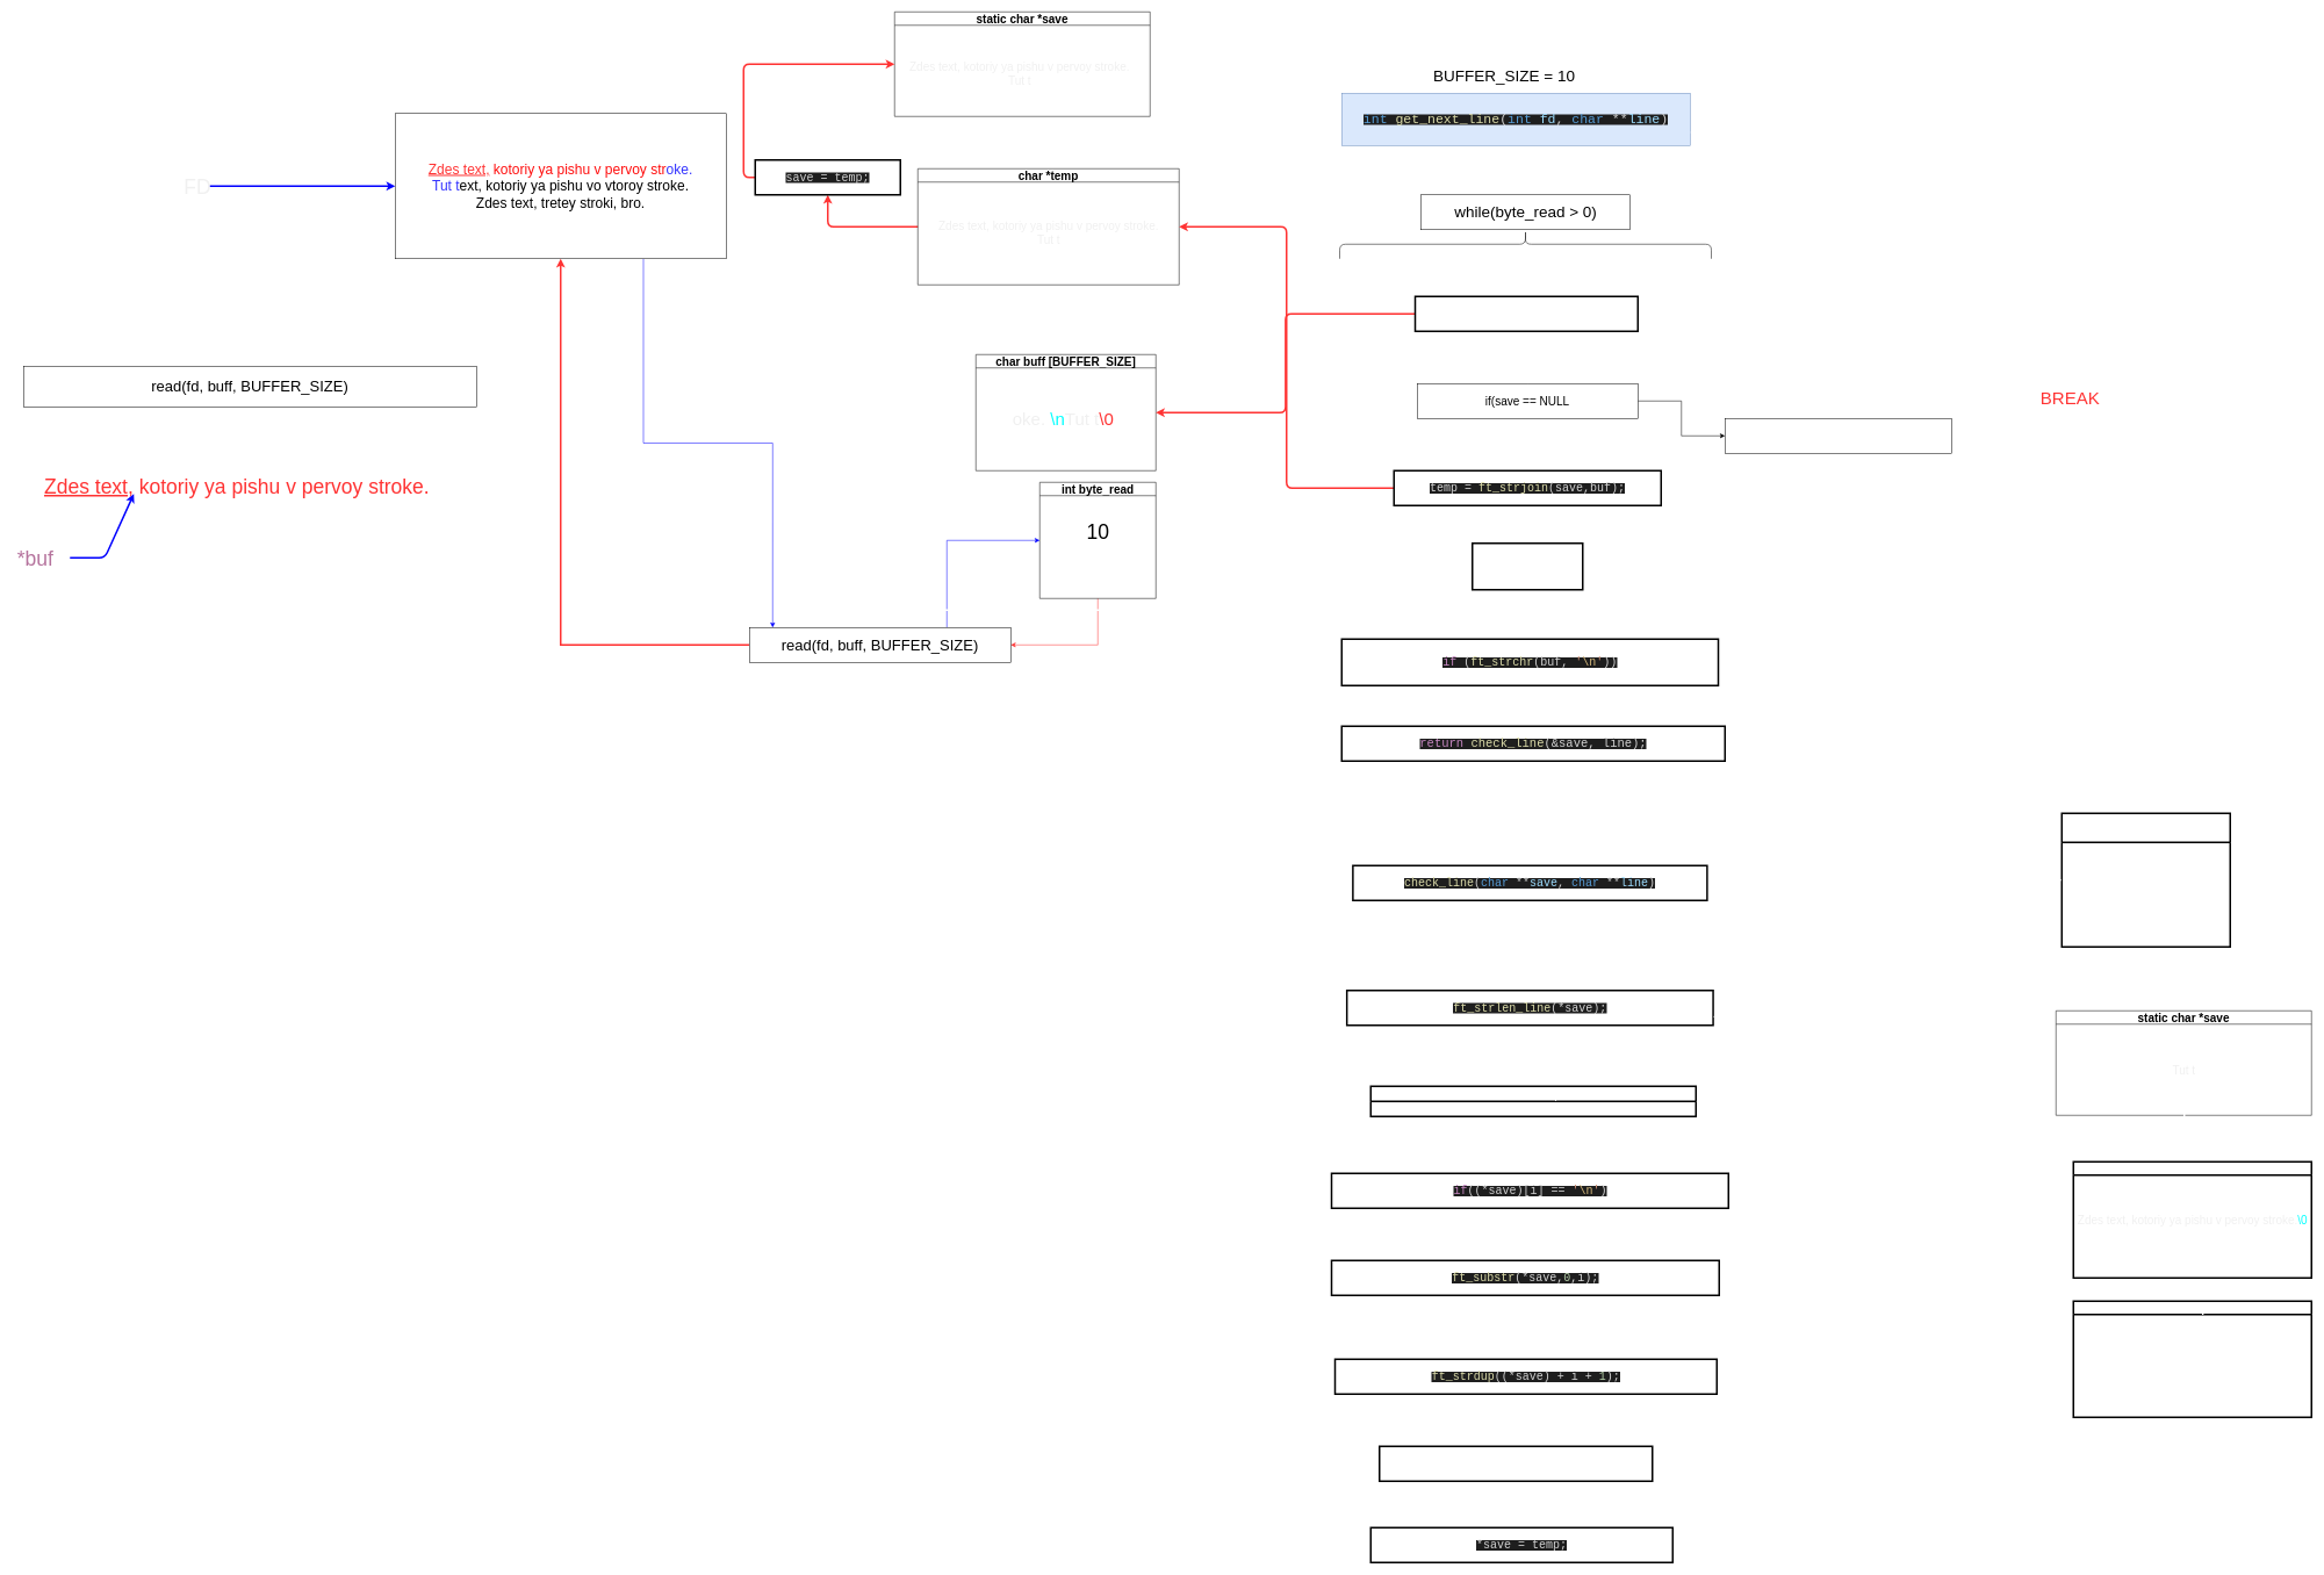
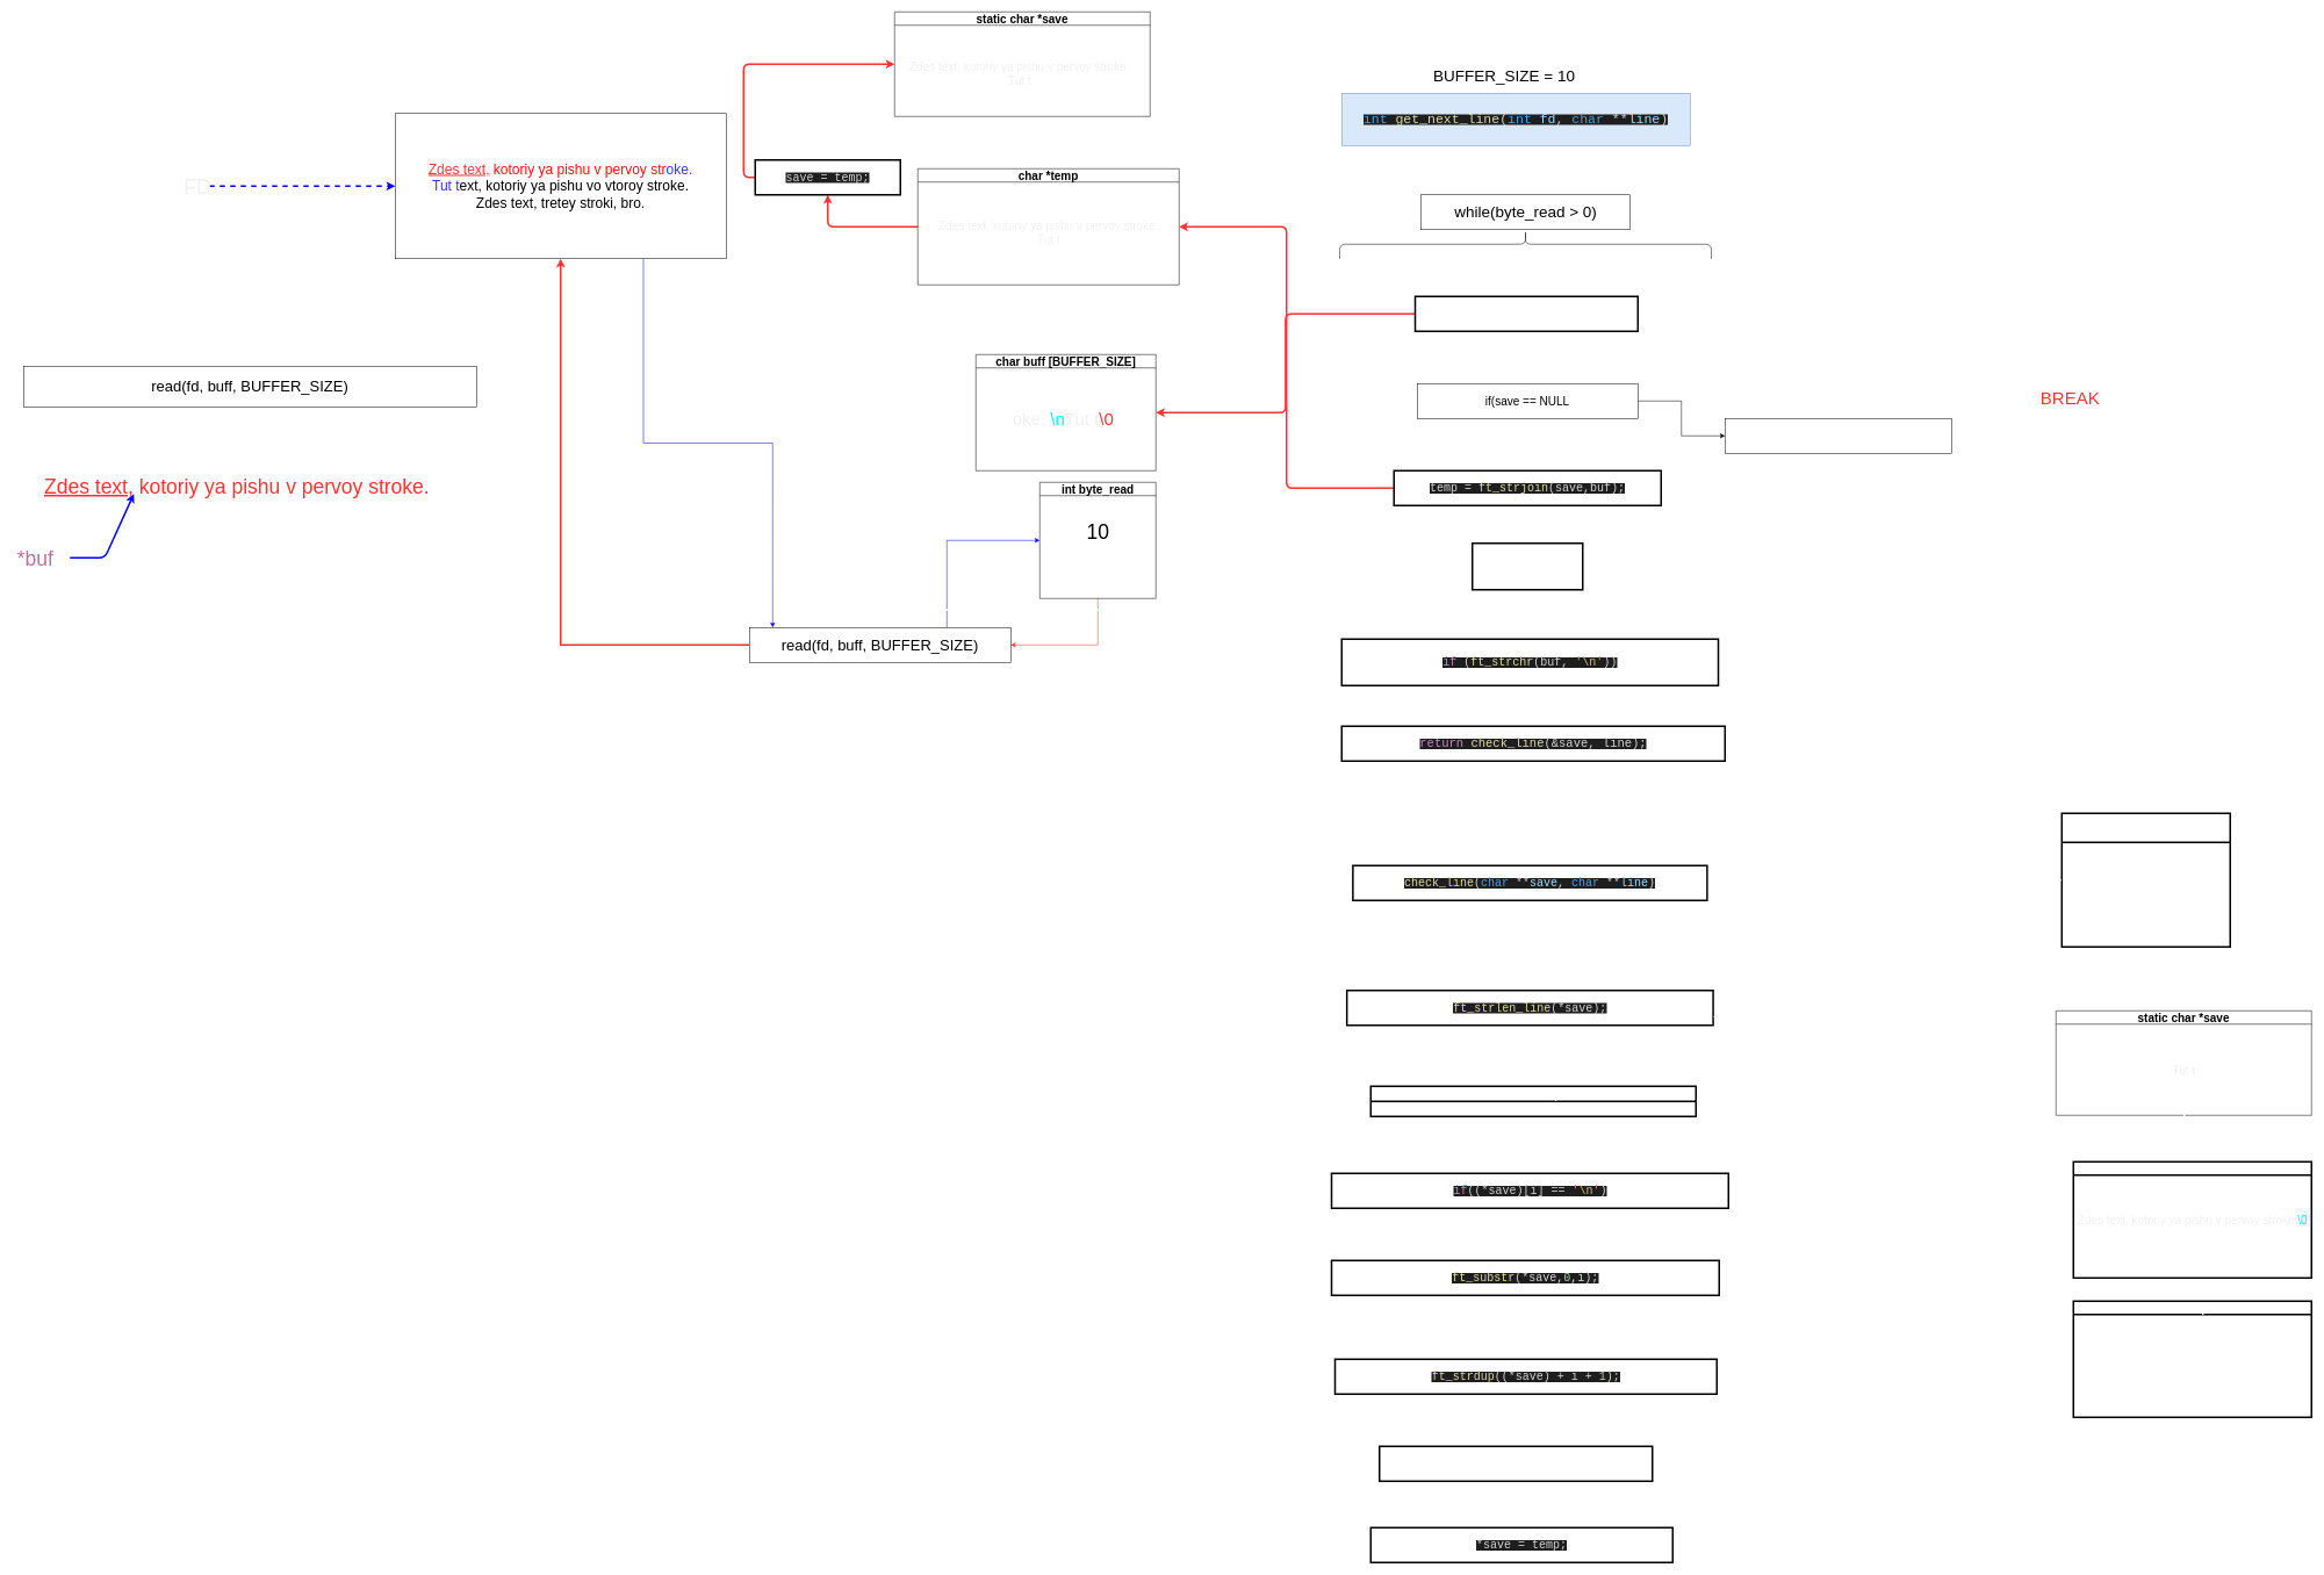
- <mxCell id="24" style="edgeStyle=orthogonalEdgeStyle;rounded=0;orthogonalLoop=1;jettySize=auto;html=1;entryX=0;entryY=0.5;entryDx=0;entryDy=0;fontSize=35;fontColor=#FF3333;strokeColor=#0000FF;strokeWidth=3;" parent="1" source="25" target="21" edge="1"><mxGeometry relative="1" as="geometry" /></mxCell>
+ <mxCell id="24" style="edgeStyle=orthogonalEdgeStyle;rounded=0;orthogonalLoop=1;jettySize=auto;html=1;entryX=0;entryY=0.5;entryDx=0;entryDy=0;fontSize=35;fontColor=#FF3333;strokeColor=#0000FF;strokeWidth=3;dashed=1;" parent="1" source="25" target="21" edge="1"><mxGeometry relative="1" as="geometry" /></mxCell>
